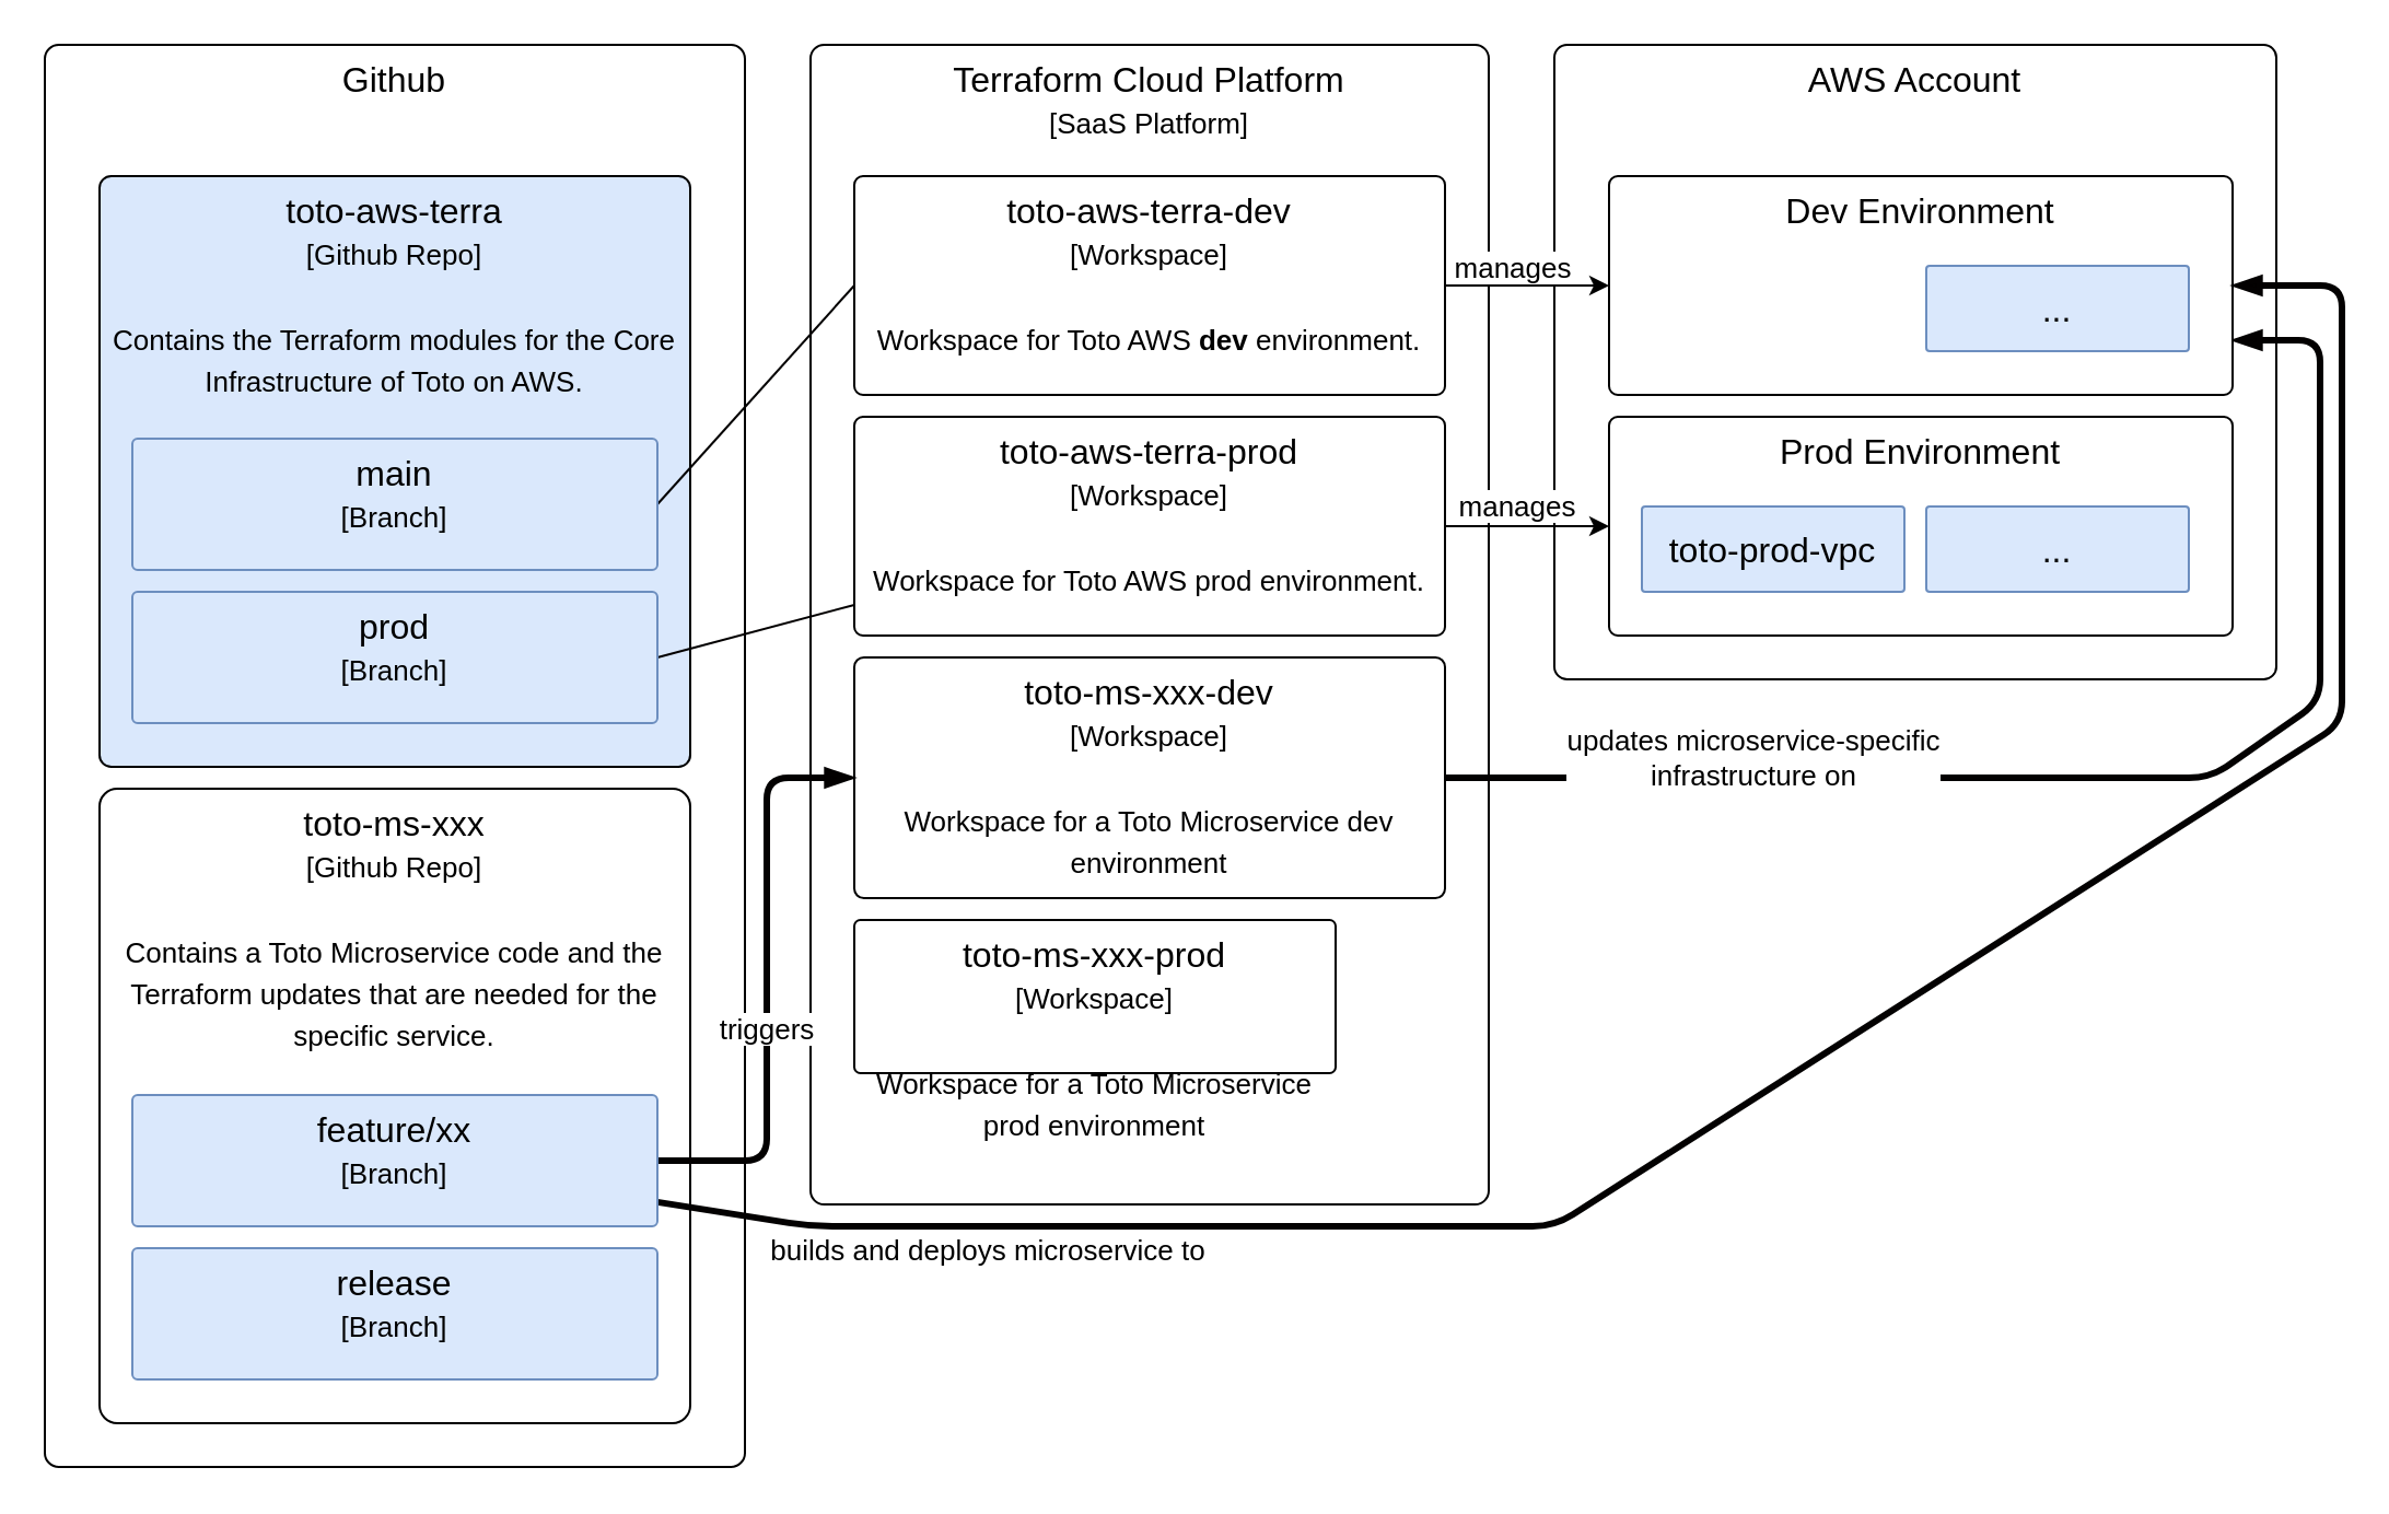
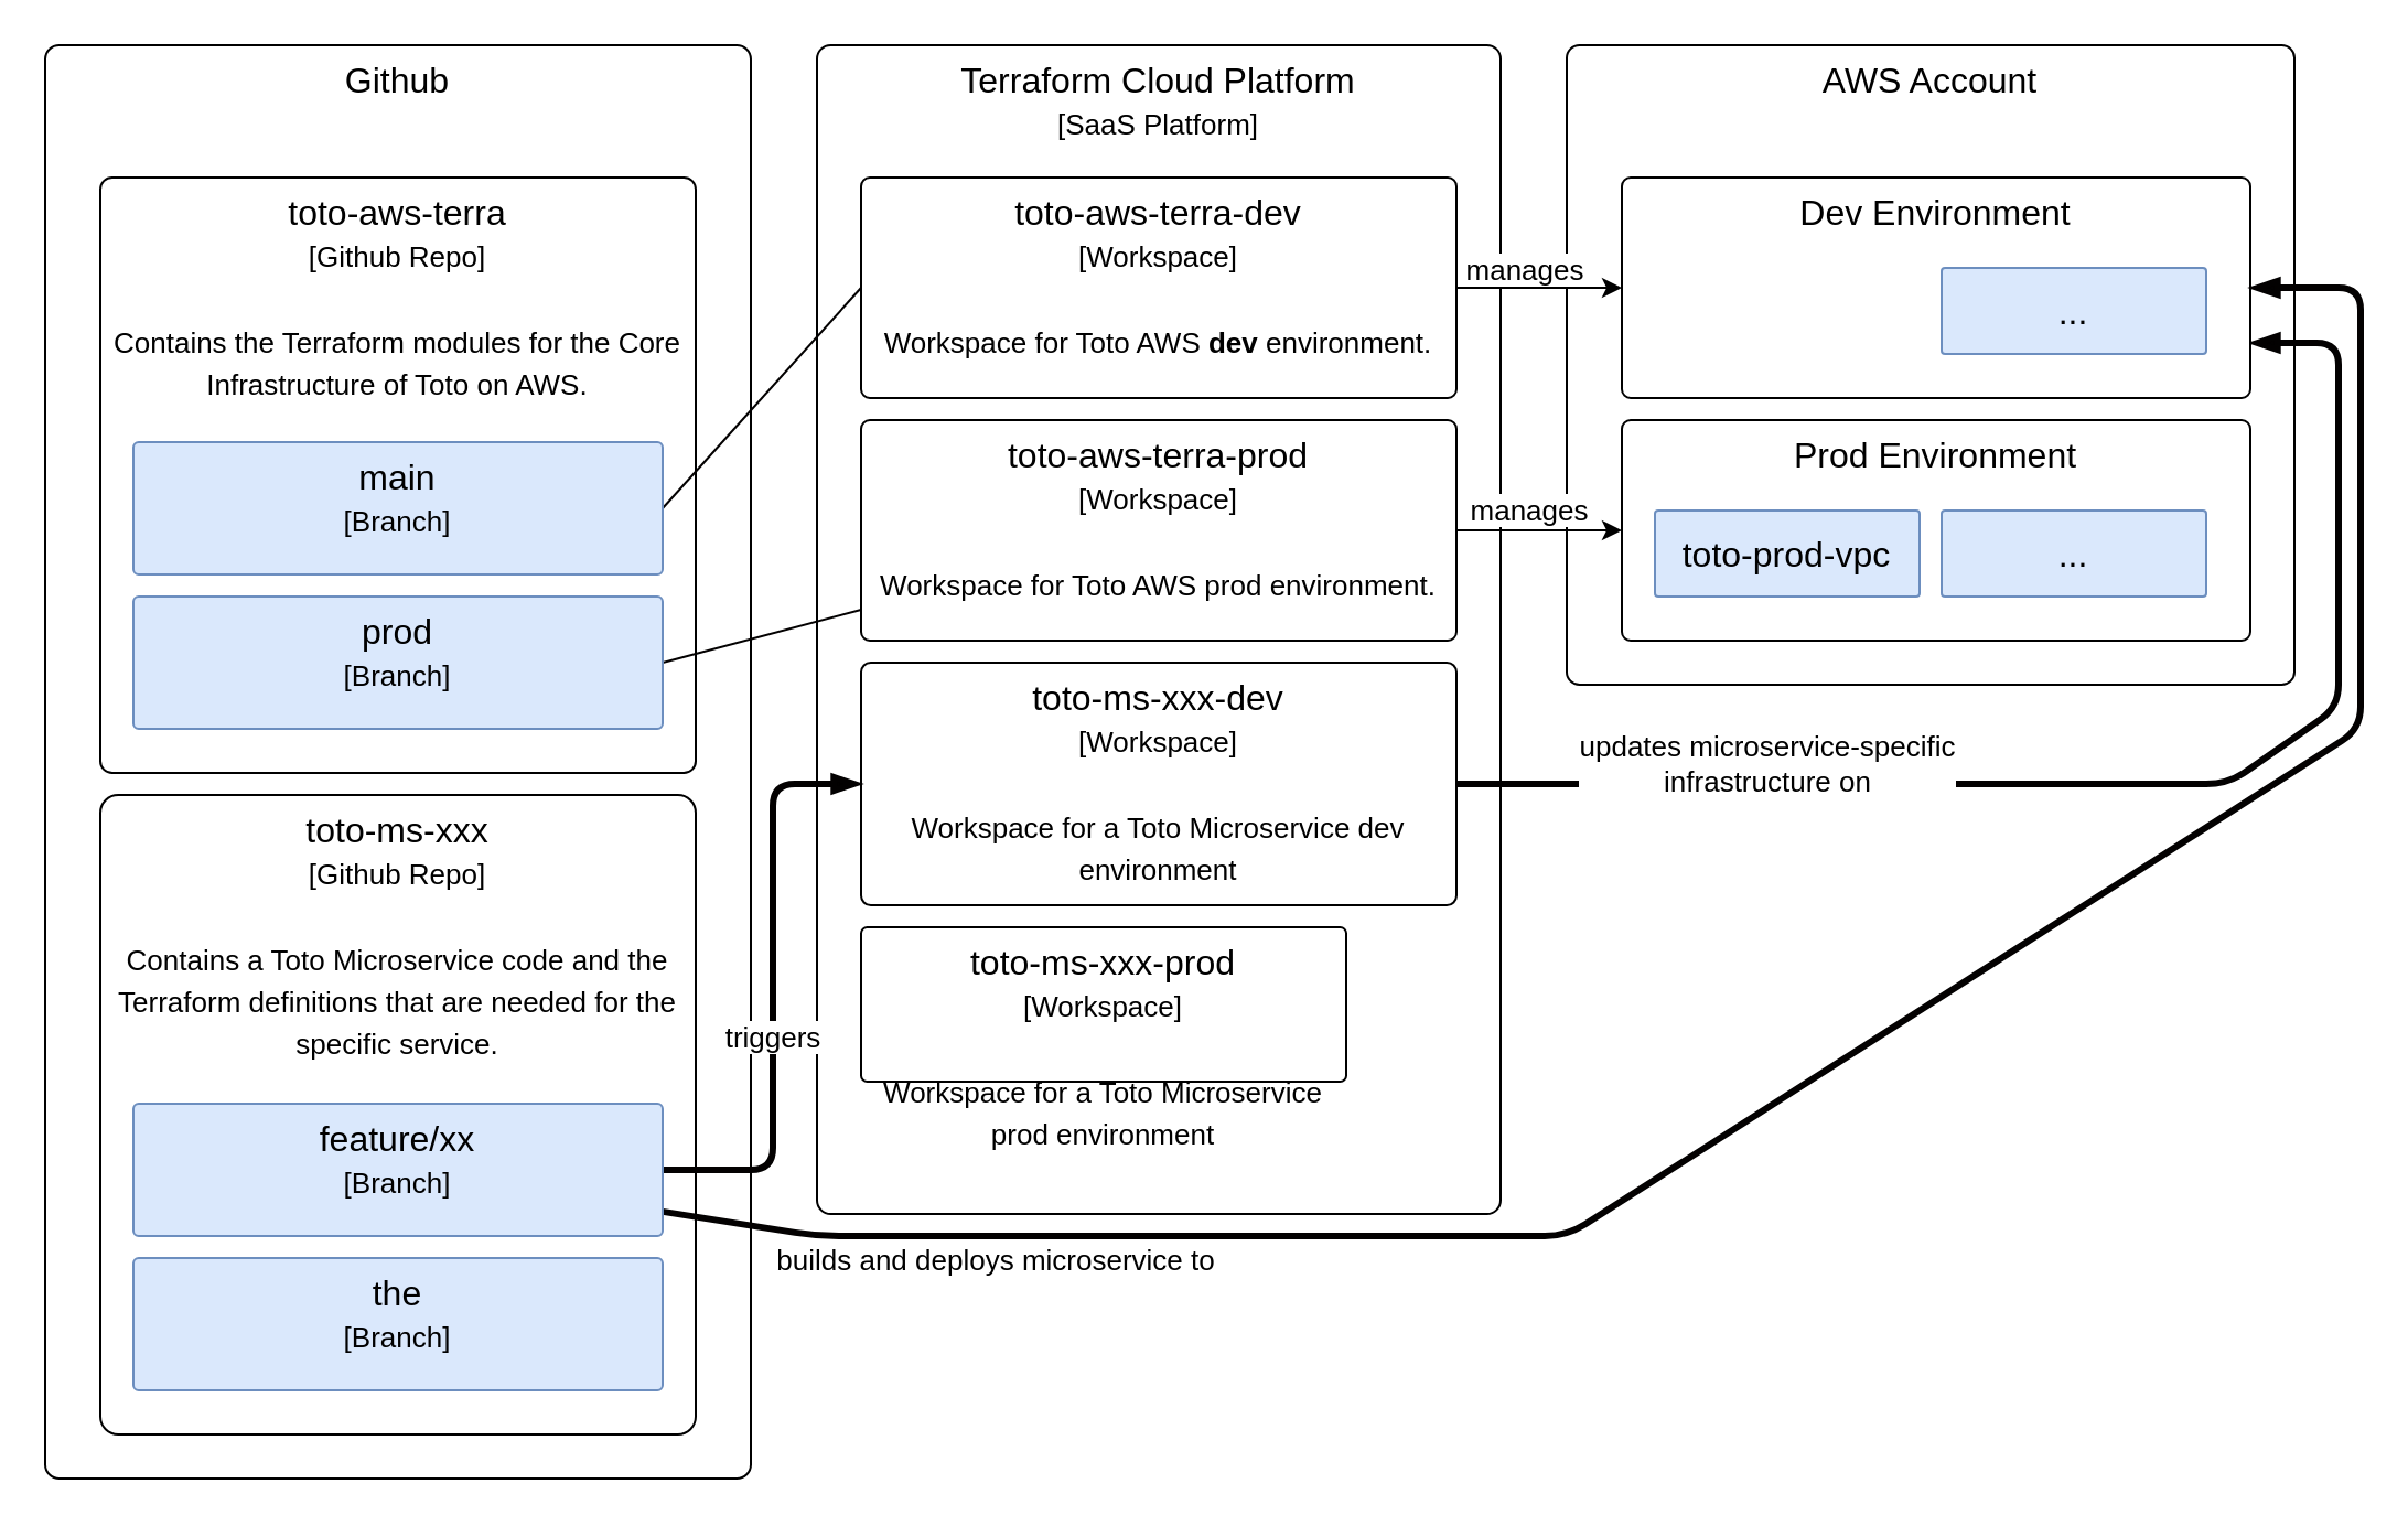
- <mxCell id="4" value="toto-aws-terra&lt;br&gt;&lt;font style=&quot;font-size: 13px;&quot;&gt;[Github Repo]&lt;br&gt;&lt;br&gt;Contains the Terraform modules for the Core Infrastructure of Toto on AWS.&lt;br&gt;&lt;/font&gt;" style="rounded=1;whiteSpace=wrap;html=1;arcSize=2;verticalAlign=top;fontSize=16;fillColor=#dae8fc;" parent="1" vertex="1"><mxGeometry x="45" y="80" width="270" height="270" as="geometry" /></mxCell>
+ <mxCell id="4" value="toto-aws-terra&lt;br&gt;&lt;font style=&quot;font-size: 13px;&quot;&gt;[Github Repo]&lt;br&gt;&lt;br&gt;Contains the Terraform modules for the Core Infrastructure of Toto on AWS.&lt;br&gt;&lt;/font&gt;" style="rounded=1;whiteSpace=wrap;html=1;arcSize=2;verticalAlign=top;fontSize=16;" parent="1" vertex="1"><mxGeometry x="45" y="80" width="270" height="270" as="geometry" /></mxCell>
- <mxCell id="5" value="toto-ms-xxx&lt;br&gt;&lt;font style=&quot;font-size: 13px;&quot;&gt;[Github Repo]&lt;br&gt;&lt;br&gt;Contains a Toto Microservice code and the Terraform updates that are needed for the specific service.&lt;br&gt;&lt;/font&gt;" style="rounded=1;whiteSpace=wrap;html=1;arcSize=3;verticalAlign=top;fontSize=16;" parent="1" vertex="1"><mxGeometry x="45" y="360" width="270" height="290" as="geometry" /></mxCell>
+ <mxCell id="5" value="toto-ms-xxx&lt;br&gt;&lt;font style=&quot;font-size: 13px;&quot;&gt;[Github Repo]&lt;br&gt;&lt;br&gt;Contains a Toto Microservice code and the Terraform definitions that are needed for the specific service.&lt;br&gt;&lt;/font&gt;" style="rounded=1;whiteSpace=wrap;html=1;arcSize=3;verticalAlign=top;fontSize=16;" parent="1" vertex="1"><mxGeometry x="45" y="360" width="270" height="290" as="geometry" /></mxCell>
- <mxCell id="31" value="release&lt;br&gt;&lt;font style=&quot;font-size: 13px;&quot;&gt;[Branch]&lt;br&gt;&lt;/font&gt;" style="rounded=1;whiteSpace=wrap;html=1;arcSize=4;verticalAlign=top;fontSize=16;fillColor=#dae8fc;strokeColor=#6c8ebf;" parent="1" vertex="1"><mxGeometry x="60" y="570" width="240" height="60" as="geometry" /></mxCell>
+ <mxCell id="31" value="the&lt;br&gt;&lt;font style=&quot;font-size: 13px;&quot;&gt;[Branch]&lt;br&gt;&lt;/font&gt;" style="rounded=1;whiteSpace=wrap;html=1;arcSize=4;verticalAlign=top;fontSize=16;fillColor=#dae8fc;strokeColor=#6c8ebf;" parent="1" vertex="1"><mxGeometry x="60" y="570" width="240" height="60" as="geometry" /></mxCell>
